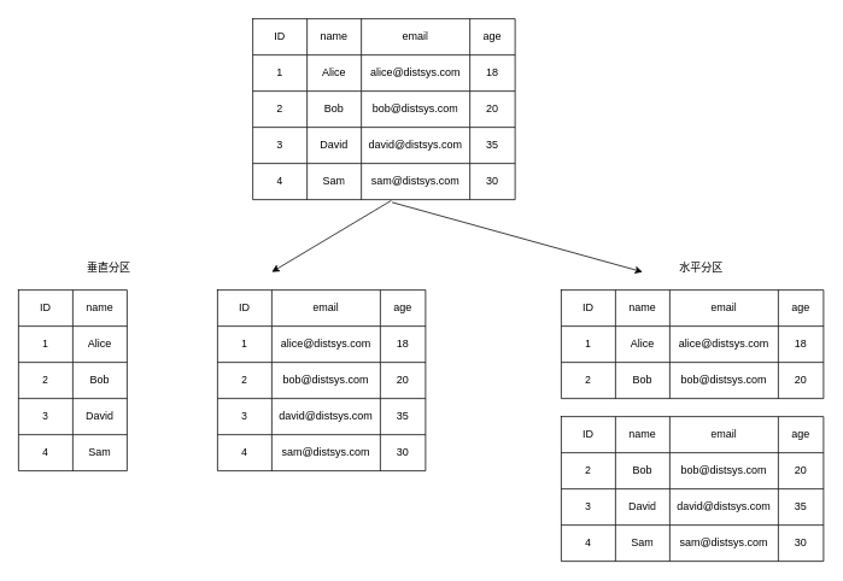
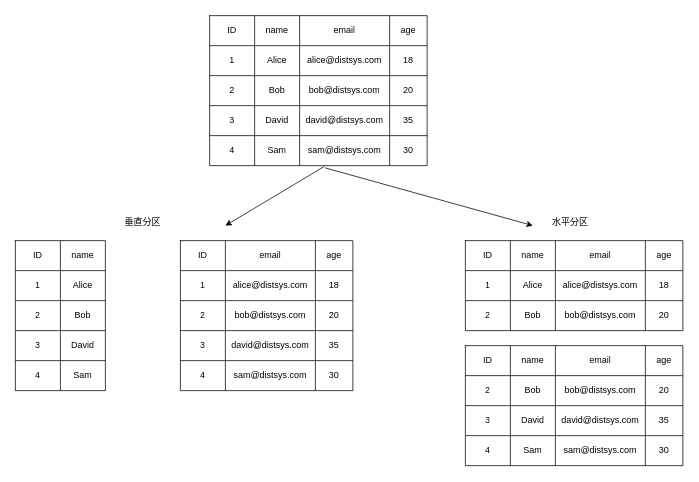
- <mxCell id="66" value="垂直分区" style="text;html=1;strokeColor=none;fillColor=none;align=center;verticalAlign=middle;whiteSpace=wrap;rounded=0;" vertex="1" parent="1"><mxGeometry x="90" y="280" width="60" height="30" as="geometry" /></mxCell>
+ <mxCell id="66" value="垂直分区" style="text;html=1;strokeColor=none;fillColor=none;align=center;verticalAlign=middle;whiteSpace=wrap;rounded=0;" vertex="1" parent="1"><mxGeometry x="160" y="280" width="60" height="30" as="geometry" /></mxCell>
- <mxCell id="105" value="水平分区" style="text;html=1;strokeColor=none;fillColor=none;align=center;verticalAlign=middle;whiteSpace=wrap;rounded=0;" vertex="1" parent="1"><mxGeometry x="745" y="280" width="60" height="30" as="geometry" /></mxCell>
+ <mxCell id="105" value="水平分区" style="text;html=1;strokeColor=none;fillColor=none;align=center;verticalAlign=middle;whiteSpace=wrap;rounded=0;" vertex="1" parent="1"><mxGeometry x="730" y="280" width="60" height="30" as="geometry" /></mxCell>
